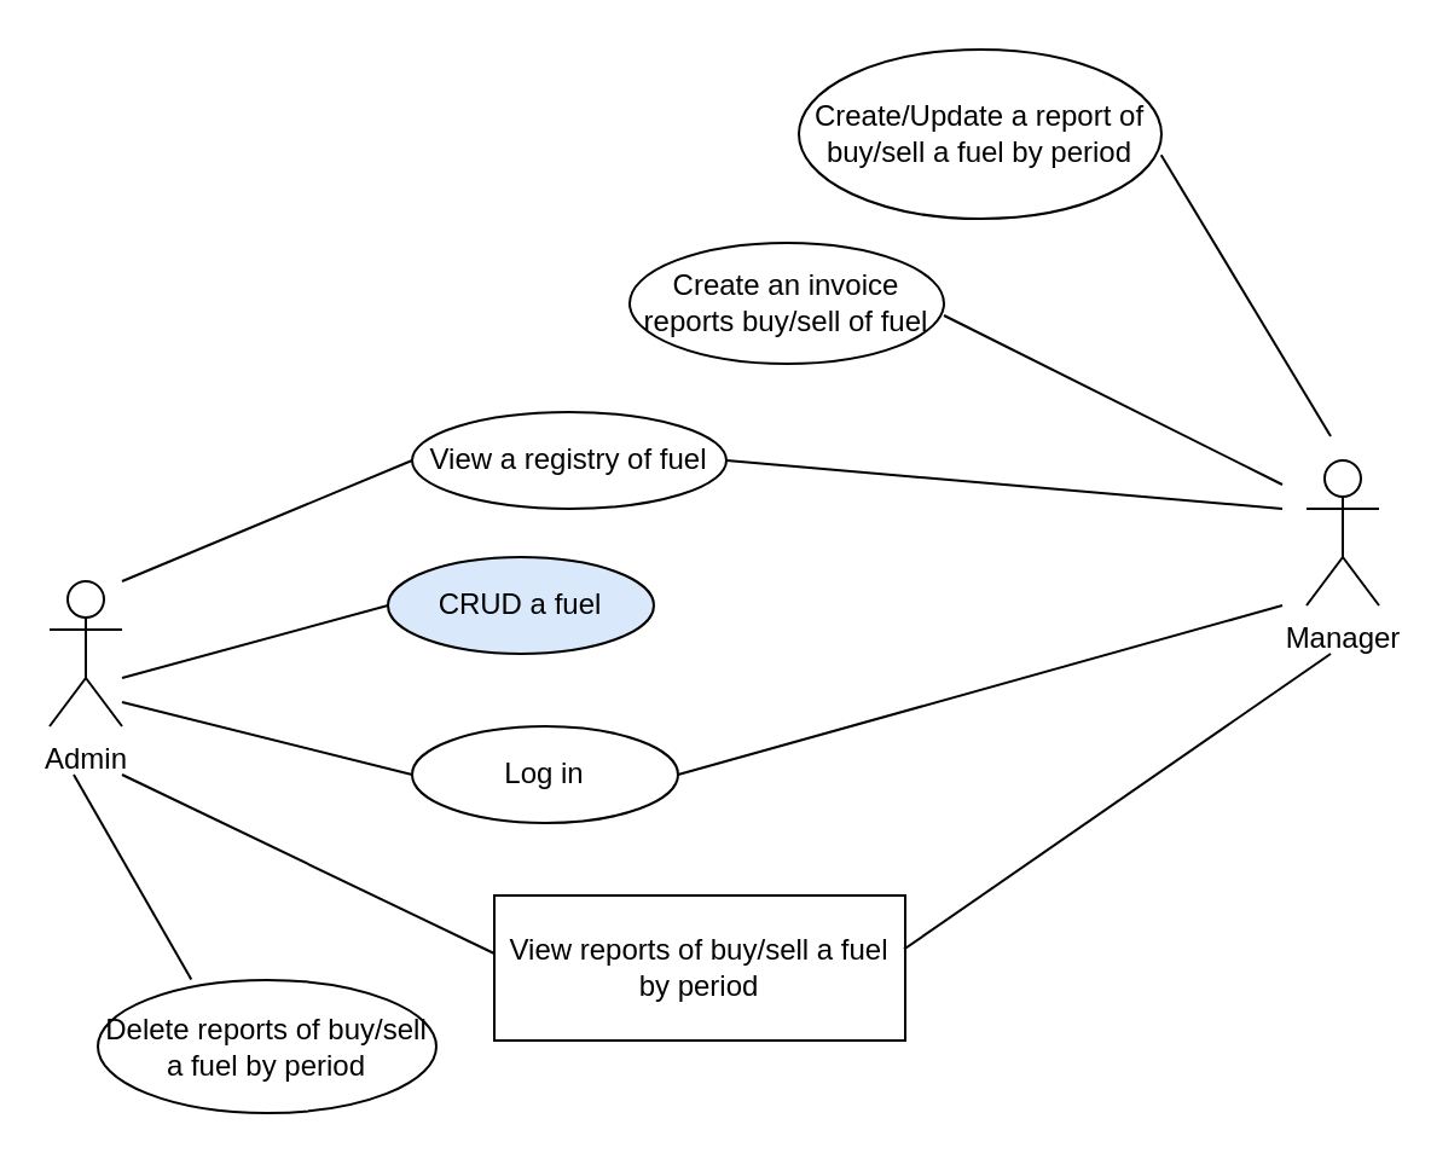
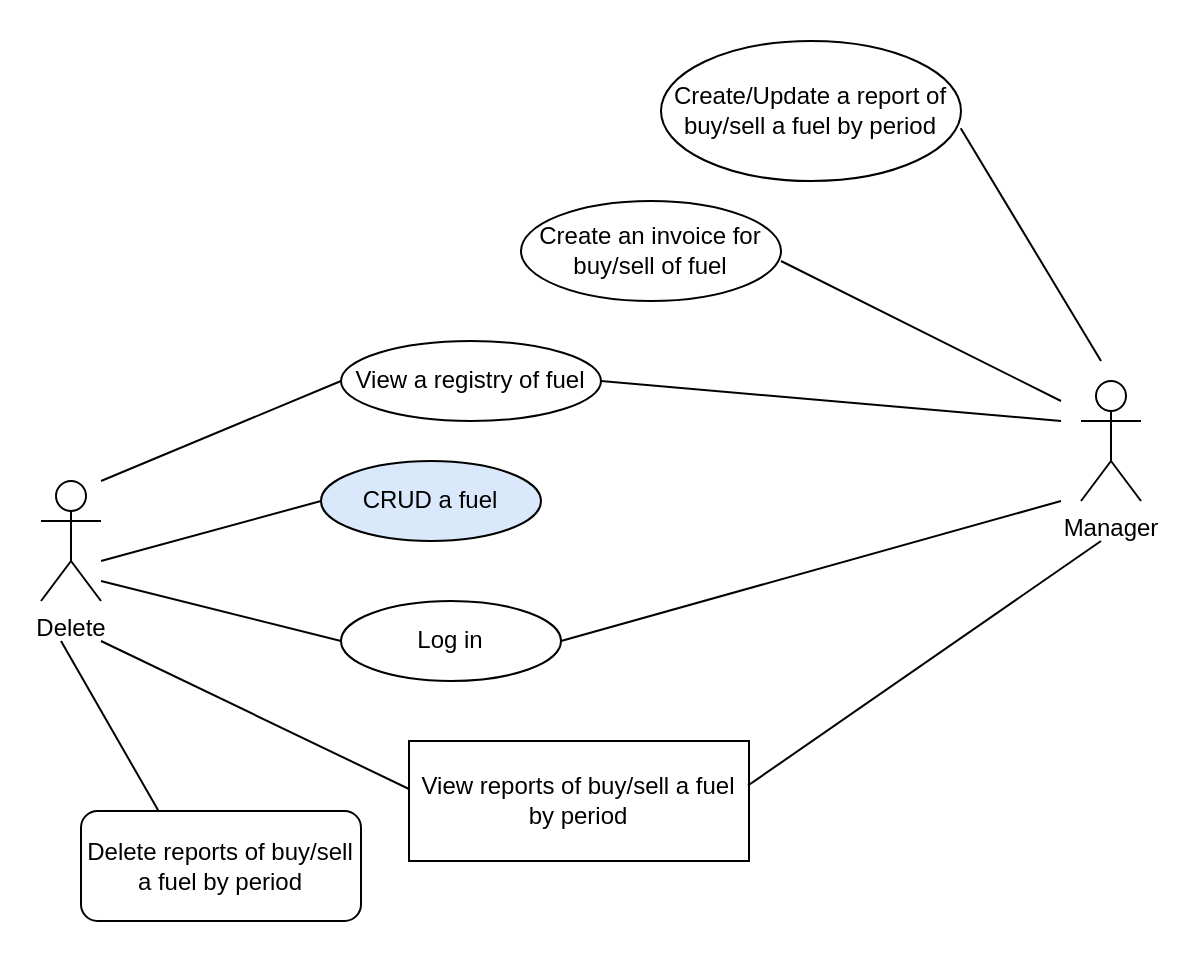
- <mxCell id="13" value="Create an invoice reports buy/sell of fuel" style="ellipse;whiteSpace=wrap;html=1;" vertex="1" parent="1"><mxGeometry x="260" y="100" width="130" height="50" as="geometry" /></mxCell>
+ <mxCell id="13" value="Create an invoice for buy/sell of fuel" style="ellipse;whiteSpace=wrap;html=1;" vertex="1" parent="1"><mxGeometry x="260" y="100" width="130" height="50" as="geometry" /></mxCell>
- <mxCell id="2" value="Admin" style="shape=umlActor;verticalLabelPosition=bottom;verticalAlign=top;html=1;outlineConnect=0;" vertex="1" parent="1"><mxGeometry x="20" y="240" width="30" height="60" as="geometry" /></mxCell>
+ <mxCell id="2" value="Delete" style="shape=umlActor;verticalLabelPosition=bottom;verticalAlign=top;html=1;outlineConnect=0;" vertex="1" parent="1"><mxGeometry x="20" y="240" width="30" height="60" as="geometry" /></mxCell>
- <mxCell id="20" value="Delete reports of buy/sell a fuel by period" style="ellipse;whiteSpace=wrap;html=1;" vertex="1" parent="1"><mxGeometry x="40" y="405" width="140" height="55" as="geometry" /></mxCell>
+ <mxCell id="20" value="Delete reports of buy/sell a fuel by period" style="whiteSpace=wrap;html=1;rounded=1;" vertex="1" parent="1"><mxGeometry x="40" y="405" width="140" height="55" as="geometry" /></mxCell>
